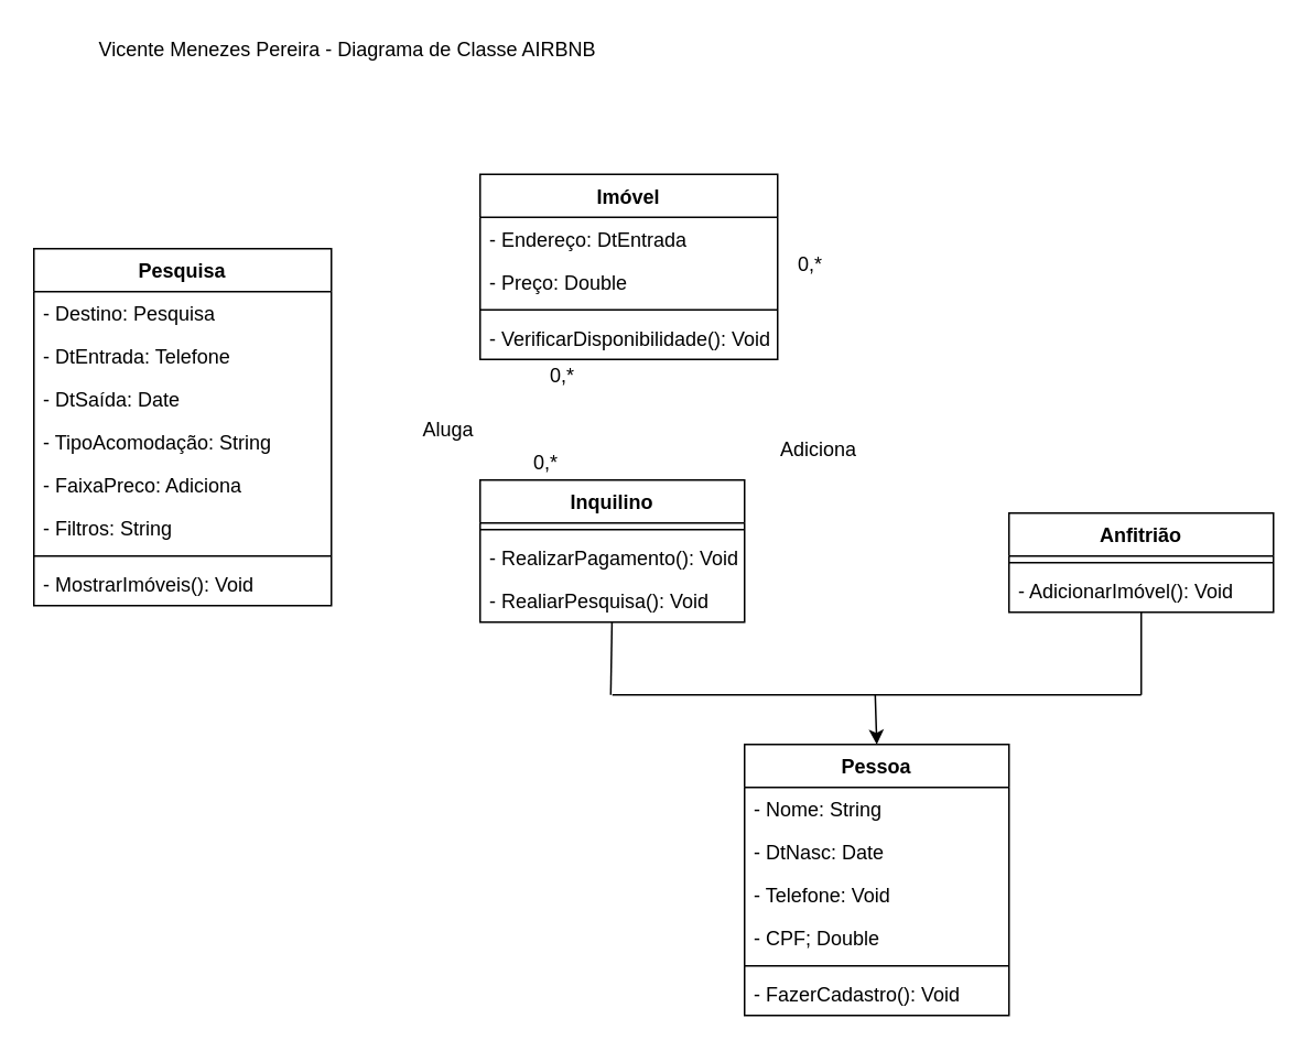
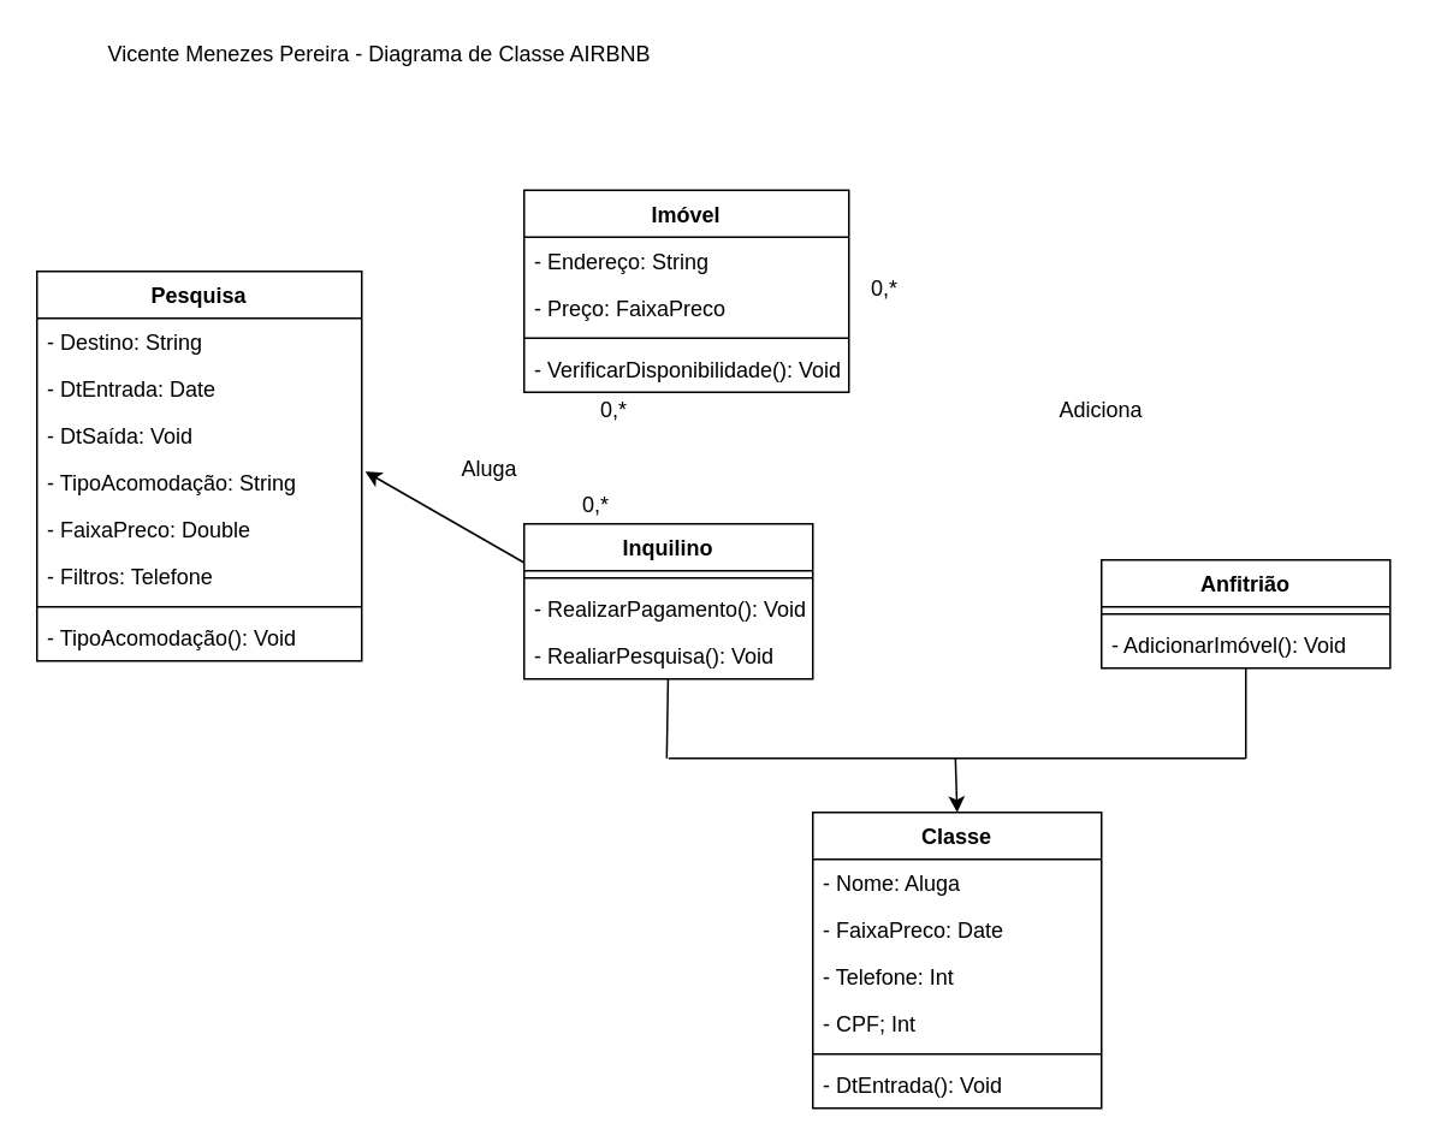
- <mxCell id="21" value="- Endereço: DtEntrada" style="text;strokeColor=none;fillColor=none;align=left;verticalAlign=top;spacingLeft=4;spacingRight=4;overflow=hidden;rotatable=0;points=[[0,0.5],[1,0.5]];portConstraint=eastwest;" vertex="1" parent="20"><mxGeometry y="26" width="180" height="26" as="geometry" /></mxCell>
+ <mxCell id="21" value="- Endereço: String" style="text;strokeColor=none;fillColor=none;align=left;verticalAlign=top;spacingLeft=4;spacingRight=4;overflow=hidden;rotatable=0;points=[[0,0.5],[1,0.5]];portConstraint=eastwest;" vertex="1" parent="20"><mxGeometry y="26" width="180" height="26" as="geometry" /></mxCell>
- <mxCell id="22" value="- Preço: Double" style="text;strokeColor=none;fillColor=none;align=left;verticalAlign=top;spacingLeft=4;spacingRight=4;overflow=hidden;rotatable=0;points=[[0,0.5],[1,0.5]];portConstraint=eastwest;" vertex="1" parent="20"><mxGeometry y="52" width="180" height="26" as="geometry" /></mxCell>
+ <mxCell id="22" value="- Preço: FaixaPreco" style="text;strokeColor=none;fillColor=none;align=left;verticalAlign=top;spacingLeft=4;spacingRight=4;overflow=hidden;rotatable=0;points=[[0,0.5],[1,0.5]];portConstraint=eastwest;" vertex="1" parent="20"><mxGeometry y="52" width="180" height="26" as="geometry" /></mxCell>
- <mxCell id="31" value="- Destino: Pesquisa" style="text;strokeColor=none;fillColor=none;align=left;verticalAlign=top;spacingLeft=4;spacingRight=4;overflow=hidden;rotatable=0;points=[[0,0.5],[1,0.5]];portConstraint=eastwest;" vertex="1" parent="30"><mxGeometry y="26" width="180" height="26" as="geometry" /></mxCell>
+ <mxCell id="31" value="- Destino: String" style="text;strokeColor=none;fillColor=none;align=left;verticalAlign=top;spacingLeft=4;spacingRight=4;overflow=hidden;rotatable=0;points=[[0,0.5],[1,0.5]];portConstraint=eastwest;" vertex="1" parent="30"><mxGeometry y="26" width="180" height="26" as="geometry" /></mxCell>
- <mxCell id="32" value="- DtEntrada: Telefone" style="text;strokeColor=none;fillColor=none;align=left;verticalAlign=top;spacingLeft=4;spacingRight=4;overflow=hidden;rotatable=0;points=[[0,0.5],[1,0.5]];portConstraint=eastwest;" vertex="1" parent="30"><mxGeometry y="52" width="180" height="26" as="geometry" /></mxCell>
+ <mxCell id="32" value="- DtEntrada: Date" style="text;strokeColor=none;fillColor=none;align=left;verticalAlign=top;spacingLeft=4;spacingRight=4;overflow=hidden;rotatable=0;points=[[0,0.5],[1,0.5]];portConstraint=eastwest;" vertex="1" parent="30"><mxGeometry y="52" width="180" height="26" as="geometry" /></mxCell>
- <mxCell id="33" value="- DtSaída: Date" style="text;strokeColor=none;fillColor=none;align=left;verticalAlign=top;spacingLeft=4;spacingRight=4;overflow=hidden;rotatable=0;points=[[0,0.5],[1,0.5]];portConstraint=eastwest;" vertex="1" parent="30"><mxGeometry y="78" width="180" height="26" as="geometry" /></mxCell>
+ <mxCell id="33" value="- DtSaída: Void" style="text;strokeColor=none;fillColor=none;align=left;verticalAlign=top;spacingLeft=4;spacingRight=4;overflow=hidden;rotatable=0;points=[[0,0.5],[1,0.5]];portConstraint=eastwest;" vertex="1" parent="30"><mxGeometry y="78" width="180" height="26" as="geometry" /></mxCell>
- <mxCell id="28" value="Adiciona" style="text;html=1;strokeColor=none;fillColor=none;align=center;verticalAlign=middle;whiteSpace=wrap;rounded=0;" vertex="1" parent="1"><mxGeometry x="475" y="262" width="40" height="20" as="geometry" /></mxCell>
+ <mxCell id="28" value="Adiciona" style="text;html=1;strokeColor=none;fillColor=none;align=center;verticalAlign=middle;whiteSpace=wrap;rounded=0;" vertex="1" parent="1"><mxGeometry x="590" y="217" width="40" height="20" as="geometry" /></mxCell>
+ <mxCell id="39" value="" style="endArrow=none;html=1;exitX=1.011;exitY=0.269;exitDx=0;exitDy=0;exitPerimeter=0;entryX=0;entryY=0.25;entryDx=0;entryDy=0;startArrow=classic;startFill=1;" edge="1" parent="1" source="34" target="2"><mxGeometry width="50" height="50" relative="1" as="geometry"><mxPoint x="220" y="287" as="sourcePoint" /><mxPoint x="270" y="237" as="targetPoint" /></mxGeometry></mxCell>
- <mxCell id="35" value="- FaixaPreco: Adiciona" style="text;strokeColor=none;fillColor=none;align=left;verticalAlign=top;spacingLeft=4;spacingRight=4;overflow=hidden;rotatable=0;points=[[0,0.5],[1,0.5]];portConstraint=eastwest;" vertex="1" parent="30"><mxGeometry y="130" width="180" height="26" as="geometry" /></mxCell>
+ <mxCell id="35" value="- FaixaPreco: Double" style="text;strokeColor=none;fillColor=none;align=left;verticalAlign=top;spacingLeft=4;spacingRight=4;overflow=hidden;rotatable=0;points=[[0,0.5],[1,0.5]];portConstraint=eastwest;" vertex="1" parent="30"><mxGeometry y="130" width="180" height="26" as="geometry" /></mxCell>
- <mxCell id="36" value="- Filtros: String" style="text;strokeColor=none;fillColor=none;align=left;verticalAlign=top;spacingLeft=4;spacingRight=4;overflow=hidden;rotatable=0;points=[[0,0.5],[1,0.5]];portConstraint=eastwest;" vertex="1" parent="30"><mxGeometry y="156" width="180" height="26" as="geometry" /></mxCell>
+ <mxCell id="36" value="- Filtros: Telefone" style="text;strokeColor=none;fillColor=none;align=left;verticalAlign=top;spacingLeft=4;spacingRight=4;overflow=hidden;rotatable=0;points=[[0,0.5],[1,0.5]];portConstraint=eastwest;" vertex="1" parent="30"><mxGeometry y="156" width="180" height="26" as="geometry" /></mxCell>
- <mxCell id="38" value="- MostrarImóveis(): Void" style="text;strokeColor=none;fillColor=none;align=left;verticalAlign=top;spacingLeft=4;spacingRight=4;overflow=hidden;rotatable=0;points=[[0,0.5],[1,0.5]];portConstraint=eastwest;" vertex="1" parent="30"><mxGeometry y="190" width="180" height="26" as="geometry" /></mxCell>
+ <mxCell id="38" value="- TipoAcomodação(): Void" style="text;strokeColor=none;fillColor=none;align=left;verticalAlign=top;spacingLeft=4;spacingRight=4;overflow=hidden;rotatable=0;points=[[0,0.5],[1,0.5]];portConstraint=eastwest;" vertex="1" parent="30"><mxGeometry y="190" width="180" height="26" as="geometry" /></mxCell>
- <mxCell id="9" value="Pessoa" style="swimlane;fontStyle=1;align=center;verticalAlign=top;childLayout=stackLayout;horizontal=1;startSize=26;horizontalStack=0;resizeParent=1;resizeParentMax=0;resizeLast=0;collapsible=1;marginBottom=0;" vertex="1" parent="1"><mxGeometry x="450" y="450" width="160" height="164" as="geometry" /></mxCell>
+ <mxCell id="9" value="Classe" style="swimlane;fontStyle=1;align=center;verticalAlign=top;childLayout=stackLayout;horizontal=1;startSize=26;horizontalStack=0;resizeParent=1;resizeParentMax=0;resizeLast=0;collapsible=1;marginBottom=0;" vertex="1" parent="1"><mxGeometry x="450" y="450" width="160" height="164" as="geometry" /></mxCell>
- <mxCell id="10" value="- Nome: String&#10;" style="text;strokeColor=none;fillColor=none;align=left;verticalAlign=top;spacingLeft=4;spacingRight=4;overflow=hidden;rotatable=0;points=[[0,0.5],[1,0.5]];portConstraint=eastwest;" vertex="1" parent="9"><mxGeometry y="26" width="160" height="26" as="geometry" /></mxCell>
+ <mxCell id="10" value="- Nome: Aluga&#10;" style="text;strokeColor=none;fillColor=none;align=left;verticalAlign=top;spacingLeft=4;spacingRight=4;overflow=hidden;rotatable=0;points=[[0,0.5],[1,0.5]];portConstraint=eastwest;" vertex="1" parent="9"><mxGeometry y="26" width="160" height="26" as="geometry" /></mxCell>
- <mxCell id="11" value="- DtNasc: Date" style="text;strokeColor=none;fillColor=none;align=left;verticalAlign=top;spacingLeft=4;spacingRight=4;overflow=hidden;rotatable=0;points=[[0,0.5],[1,0.5]];portConstraint=eastwest;" vertex="1" parent="9"><mxGeometry y="52" width="160" height="26" as="geometry" /></mxCell>
+ <mxCell id="11" value="- FaixaPreco: Date" style="text;strokeColor=none;fillColor=none;align=left;verticalAlign=top;spacingLeft=4;spacingRight=4;overflow=hidden;rotatable=0;points=[[0,0.5],[1,0.5]];portConstraint=eastwest;" vertex="1" parent="9"><mxGeometry y="52" width="160" height="26" as="geometry" /></mxCell>
- <mxCell id="12" value="- Telefone: Void" style="text;strokeColor=none;fillColor=none;align=left;verticalAlign=top;spacingLeft=4;spacingRight=4;overflow=hidden;rotatable=0;points=[[0,0.5],[1,0.5]];portConstraint=eastwest;" vertex="1" parent="9"><mxGeometry y="78" width="160" height="26" as="geometry" /></mxCell>
+ <mxCell id="12" value="- Telefone: Int" style="text;strokeColor=none;fillColor=none;align=left;verticalAlign=top;spacingLeft=4;spacingRight=4;overflow=hidden;rotatable=0;points=[[0,0.5],[1,0.5]];portConstraint=eastwest;" vertex="1" parent="9"><mxGeometry y="78" width="160" height="26" as="geometry" /></mxCell>
- <mxCell id="13" value="- CPF; Double" style="text;strokeColor=none;fillColor=none;align=left;verticalAlign=top;spacingLeft=4;spacingRight=4;overflow=hidden;rotatable=0;points=[[0,0.5],[1,0.5]];portConstraint=eastwest;" vertex="1" parent="9"><mxGeometry y="104" width="160" height="26" as="geometry" /></mxCell>
+ <mxCell id="13" value="- CPF; Int" style="text;strokeColor=none;fillColor=none;align=left;verticalAlign=top;spacingLeft=4;spacingRight=4;overflow=hidden;rotatable=0;points=[[0,0.5],[1,0.5]];portConstraint=eastwest;" vertex="1" parent="9"><mxGeometry y="104" width="160" height="26" as="geometry" /></mxCell>
- <mxCell id="15" value="- FazerCadastro(): Void" style="text;strokeColor=none;fillColor=none;align=left;verticalAlign=top;spacingLeft=4;spacingRight=4;overflow=hidden;rotatable=0;points=[[0,0.5],[1,0.5]];portConstraint=eastwest;" vertex="1" parent="9"><mxGeometry y="138" width="160" height="26" as="geometry" /></mxCell>
+ <mxCell id="15" value="- DtEntrada(): Void" style="text;strokeColor=none;fillColor=none;align=left;verticalAlign=top;spacingLeft=4;spacingRight=4;overflow=hidden;rotatable=0;points=[[0,0.5],[1,0.5]];portConstraint=eastwest;" vertex="1" parent="9"><mxGeometry y="138" width="160" height="26" as="geometry" /></mxCell>
